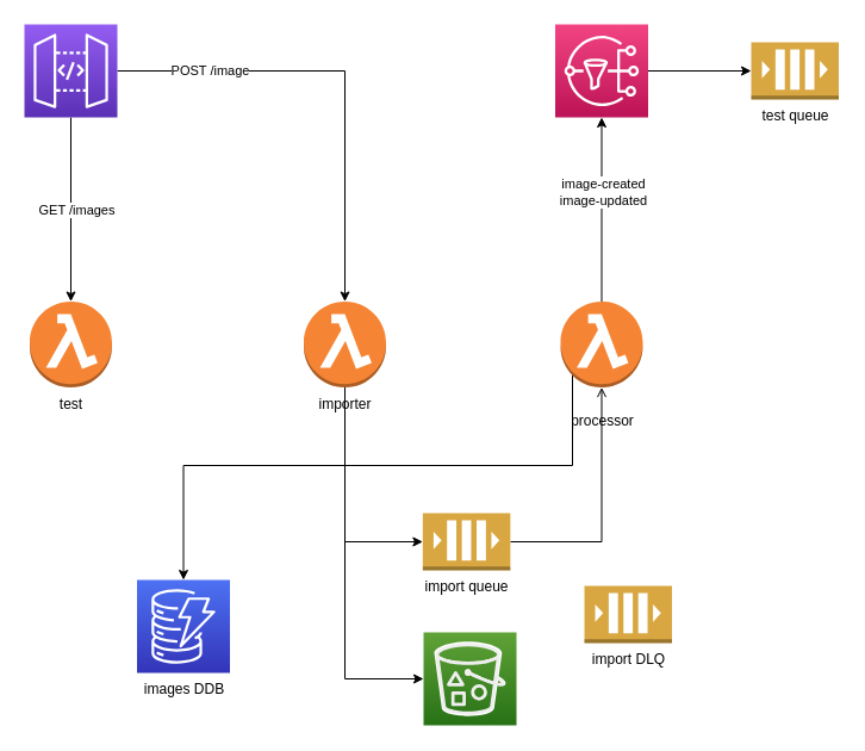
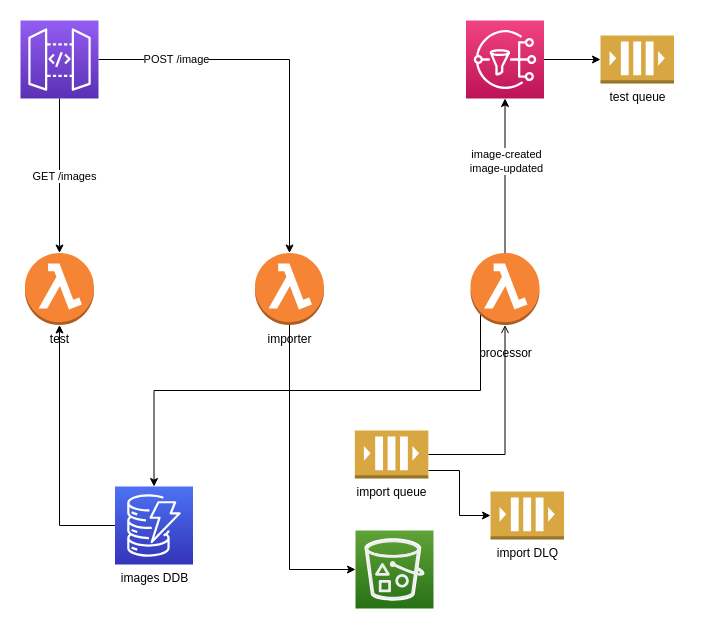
- <mxCell id="24" value="&lt;font color=&quot;#000000&quot;&gt;test queue&lt;/font&gt;" style="outlineConnect=0;dashed=0;verticalLabelPosition=bottom;verticalAlign=top;align=center;html=1;shape=mxgraph.aws3.queue;fillColor=#D9A741;gradientColor=none;" parent="1" vertex="1"><mxGeometry x="630" y="35" width="73.5" height="48" as="geometry" /></mxCell>
+ <mxCell id="24" value="&lt;font color=&quot;#000000&quot;&gt;test queue&lt;/font&gt;" style="outlineConnect=0;dashed=0;verticalLabelPosition=bottom;verticalAlign=top;align=center;html=1;shape=mxgraph.aws3.queue;fillColor=#D9A741;gradientColor=none;" parent="1" vertex="1"><mxGeometry x="600" y="35" width="73.5" height="48" as="geometry" /></mxCell>
+ <mxCell id="21" style="edgeStyle=orthogonalEdgeStyle;rounded=0;orthogonalLoop=1;jettySize=auto;html=1;entryX=0;entryY=0.5;entryDx=0;entryDy=0;entryPerimeter=0;startArrow=classic;startFill=1;endArrow=none;endFill=0;strokeColor=#000000;" parent="1" source="22" target="23" edge="1"><mxGeometry relative="1" as="geometry"><Array as="points"><mxPoint x="58.5" y="525" /></Array></mxGeometry></mxCell>
- <mxCell id="7" style="edgeStyle=orthogonalEdgeStyle;rounded=0;orthogonalLoop=1;jettySize=auto;html=1;entryX=0;entryY=0.5;entryDx=0;entryDy=0;entryPerimeter=0;strokeColor=#000000;" parent="1" source="10" target="20" edge="1"><mxGeometry relative="1" as="geometry"><Array as="points"><mxPoint x="288.5" y="454" /></Array><mxPoint x="154.5" y="450" as="targetPoint" /></mxGeometry></mxCell>
+ <mxCell id="19" style="edgeStyle=orthogonalEdgeStyle;rounded=0;orthogonalLoop=1;jettySize=auto;html=1;entryX=0;entryY=0.5;entryDx=0;entryDy=0;entryPerimeter=0;strokeColor=#000000;" edge="1" parent="1" source="20" target="25"><mxGeometry relative="1" as="geometry"><Array as="points"><mxPoint x="459" y="470" /><mxPoint x="459" y="515" /></Array></mxGeometry></mxCell>
